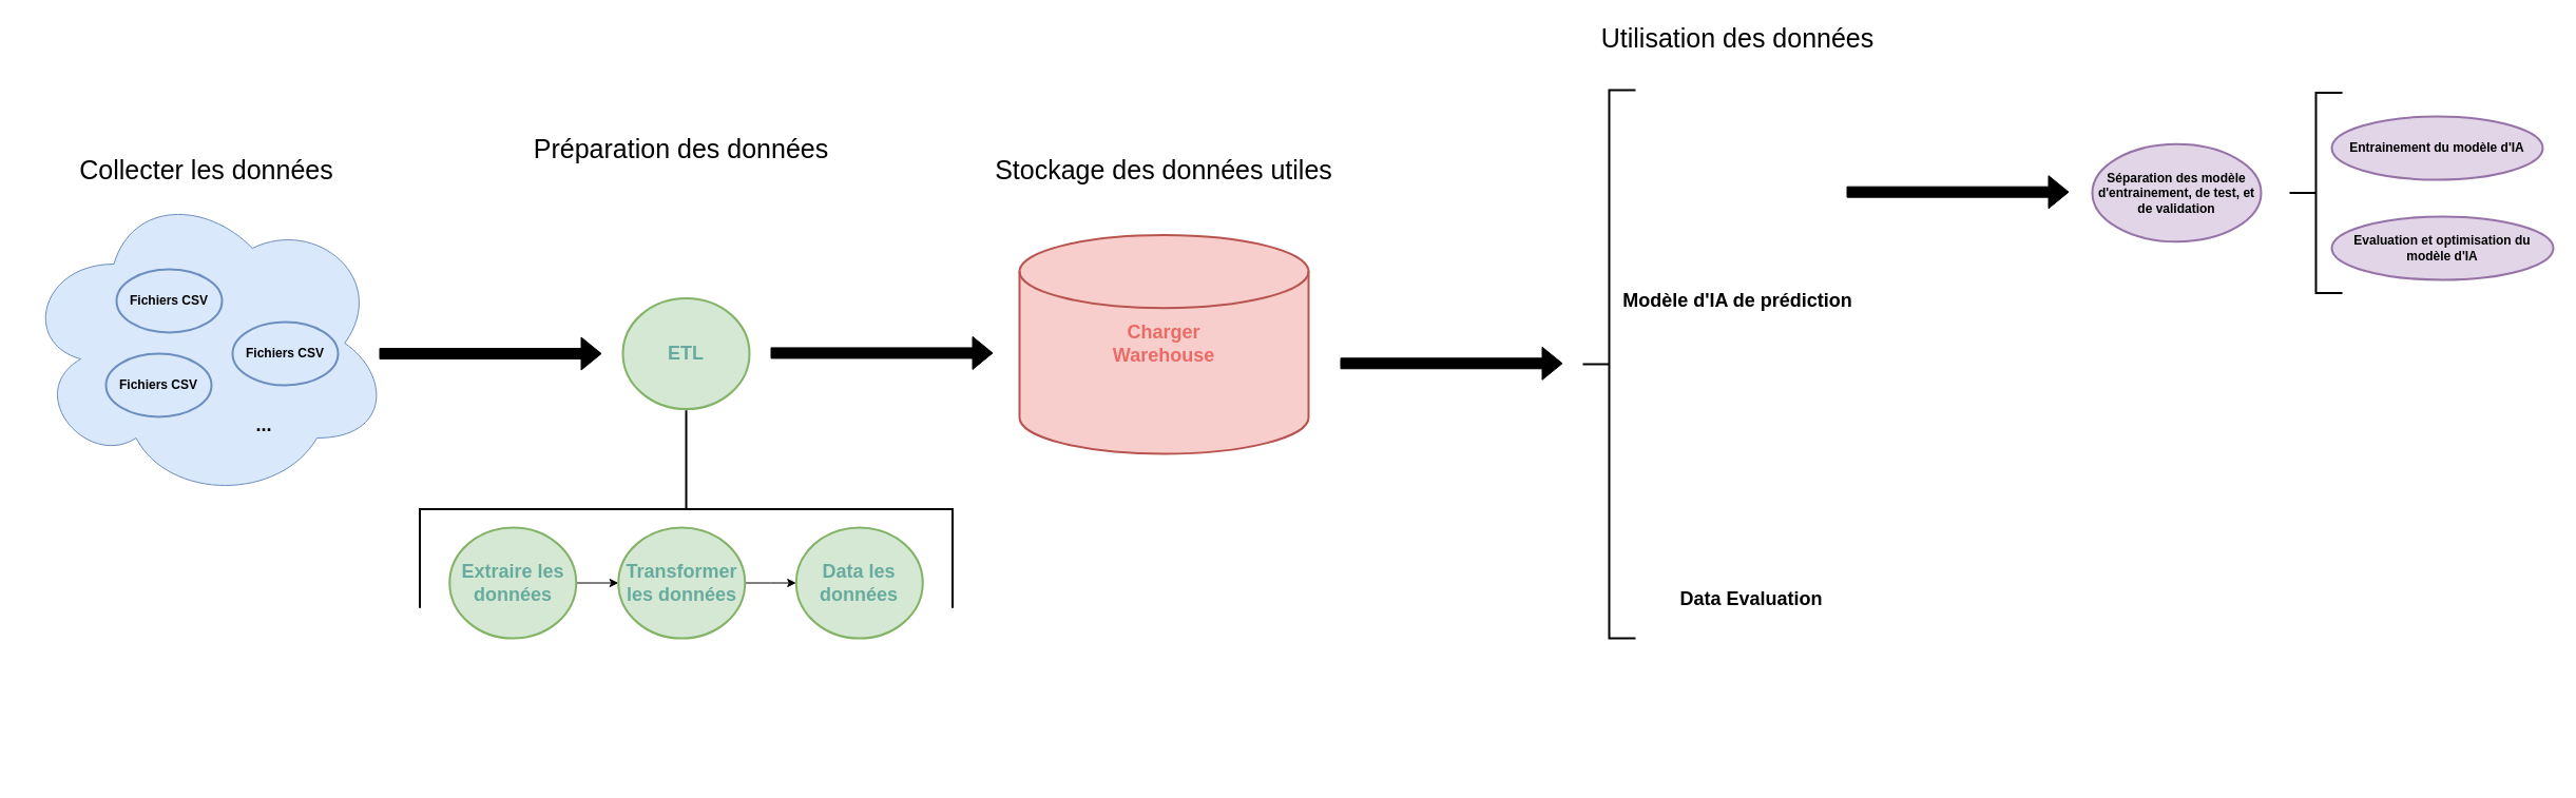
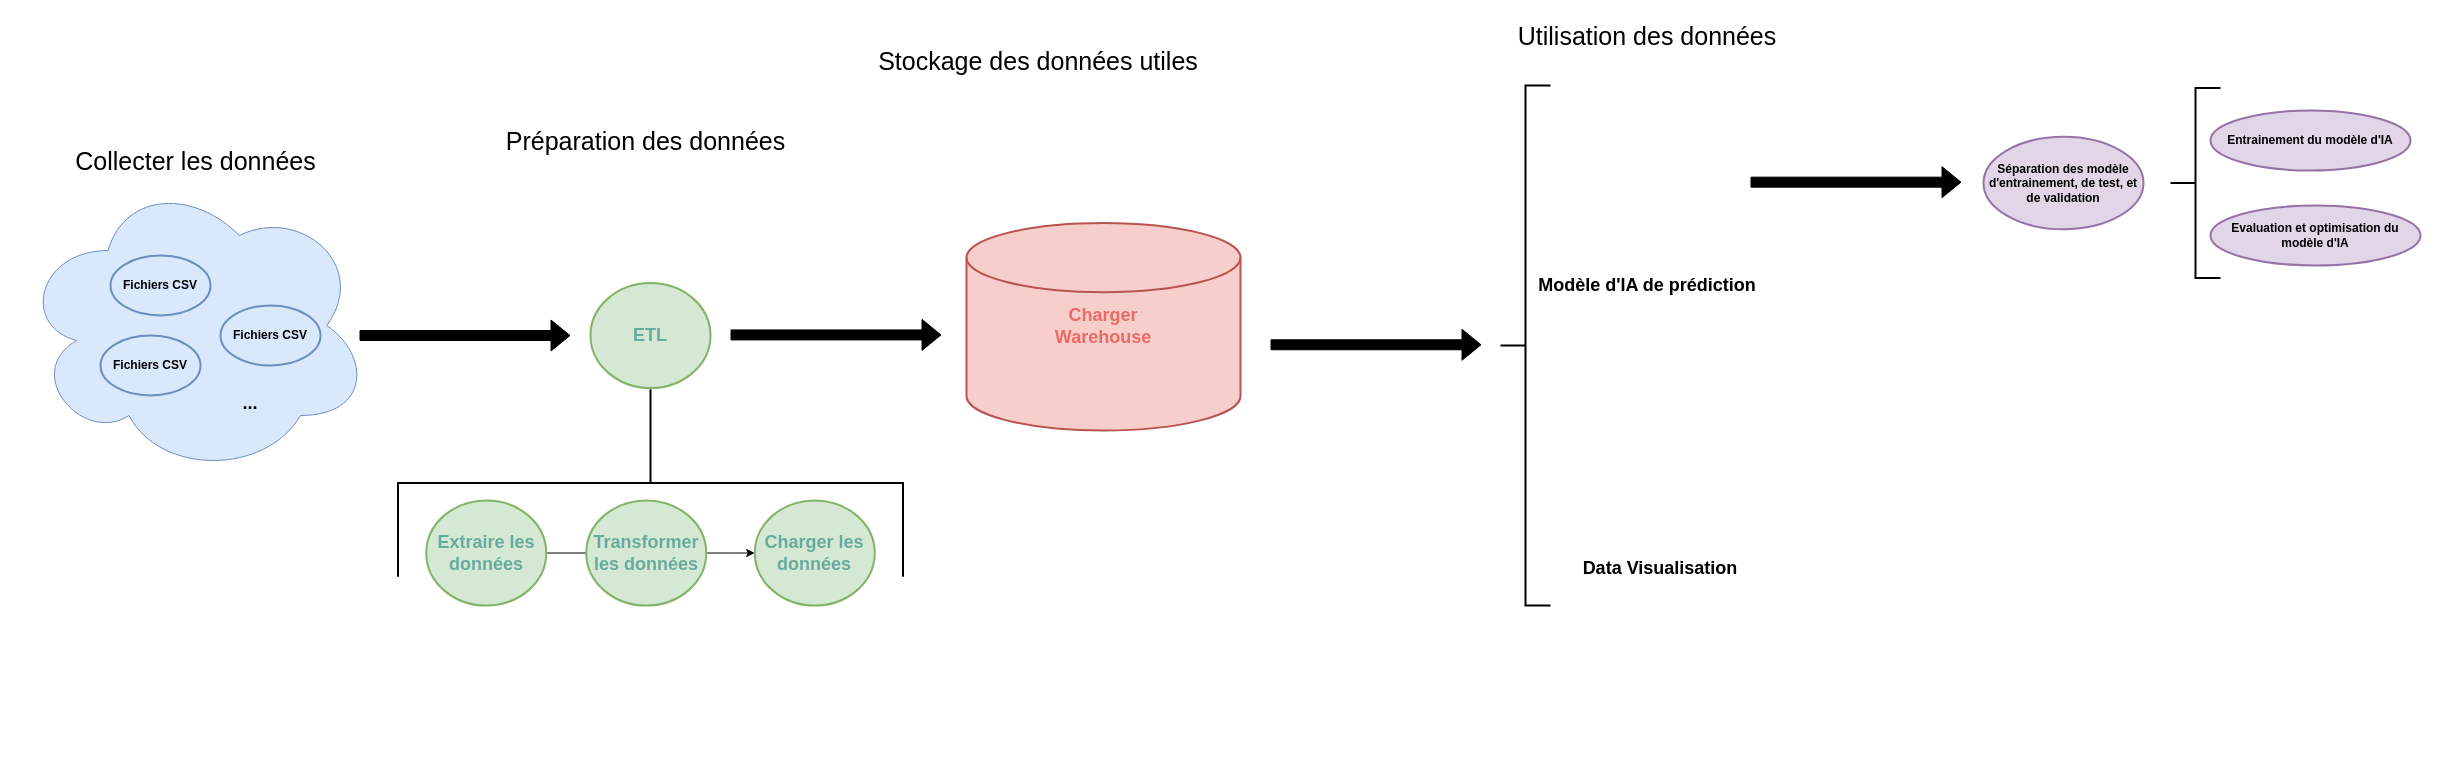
- <mxCell id="24" value="&lt;span style=&quot;font-size: 25px;&quot;&gt;Stockage des données utiles&lt;/span&gt;" style="text;strokeColor=none;align=center;fillColor=none;html=1;verticalAlign=middle;whiteSpace=wrap;rounded=0;" vertex="1" parent="1"><mxGeometry x="933.25" y="145" width="339.5" height="30" as="geometry" /></mxCell>
+ <mxCell id="24" value="&lt;span style=&quot;font-size: 25px;&quot;&gt;Stockage des données utiles&lt;/span&gt;" style="text;strokeColor=none;align=center;fillColor=none;html=1;verticalAlign=middle;whiteSpace=wrap;rounded=0;" vertex="1" parent="1"><mxGeometry x="868.25" y="45" width="339.5" height="30" as="geometry" /></mxCell>
- <mxCell id="17" style="edgeStyle=orthogonalEdgeStyle;rounded=0;orthogonalLoop=1;jettySize=auto;html=1;" edge="1" parent="1" source="18" target="21"><mxGeometry relative="1" as="geometry" /></mxCell>
+ <mxCell id="17" style="edgeStyle=orthogonalEdgeStyle;rounded=0;orthogonalLoop=1;jettySize=auto;html=1;endArrow=none;" edge="1" parent="1" source="18" target="21"><mxGeometry relative="1" as="geometry" /></mxCell>
- <mxCell id="22" value="&lt;font color=&quot;#67ab9f&quot;&gt;&lt;span style=&quot;font-size: 18px;&quot;&gt;&lt;b&gt;Data les données&lt;/b&gt;&lt;/span&gt;&lt;/font&gt;" style="strokeWidth=2;html=1;shape=mxgraph.flowchart.start_2;whiteSpace=wrap;fillColor=#d5e8d4;strokeColor=#82b366;" vertex="1" parent="1"><mxGeometry x="754.25" y="500" width="120" height="105" as="geometry" /></mxCell>
+ <mxCell id="22" value="&lt;font color=&quot;#67ab9f&quot;&gt;&lt;span style=&quot;font-size: 18px;&quot;&gt;&lt;b&gt;Charger les données&lt;/b&gt;&lt;/span&gt;&lt;/font&gt;" style="strokeWidth=2;html=1;shape=mxgraph.flowchart.start_2;whiteSpace=wrap;fillColor=#d5e8d4;strokeColor=#82b366;" vertex="1" parent="1"><mxGeometry x="754.25" y="500" width="120" height="105" as="geometry" /></mxCell>
- <mxCell id="12" value="&lt;span style=&quot;font-size: 18px;&quot;&gt;Data Evaluation&lt;/span&gt;" style="text;strokeColor=none;align=center;fillColor=none;html=1;verticalAlign=middle;whiteSpace=wrap;rounded=0;fontStyle=1" vertex="1" parent="1"><mxGeometry x="1570" y="550" width="180" height="35" as="geometry" /></mxCell>
+ <mxCell id="12" value="&lt;span style=&quot;font-size: 18px;&quot;&gt;Data Visualisation&lt;/span&gt;" style="text;strokeColor=none;align=center;fillColor=none;html=1;verticalAlign=middle;whiteSpace=wrap;rounded=0;fontStyle=1" vertex="1" parent="1"><mxGeometry x="1570" y="550" width="180" height="35" as="geometry" /></mxCell>
